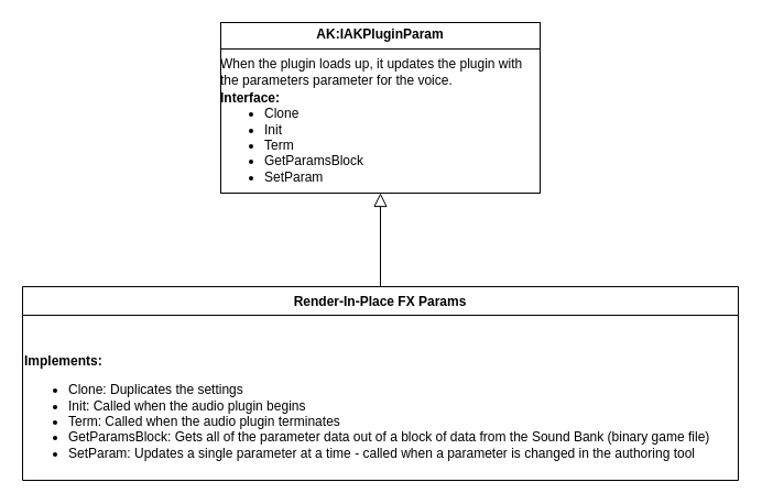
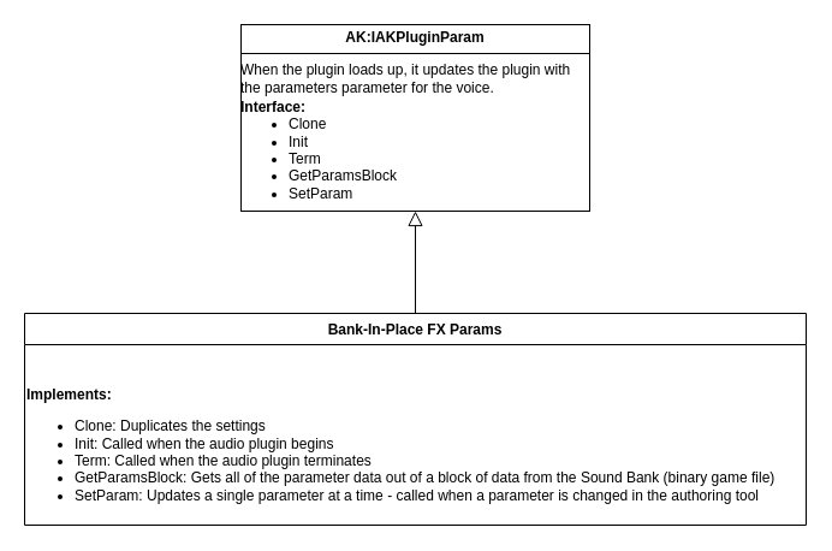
- <mxCell id="2" value="Render-In-Place FX Params" style="swimlane;fontStyle=1;align=center;verticalAlign=top;childLayout=stackLayout;horizontal=1;startSize=26;horizontalStack=0;resizeParent=1;resizeLast=0;collapsible=1;marginBottom=0;rounded=0;shadow=0;strokeWidth=1;" parent="1" vertex="1"><mxGeometry x="20" y="260" width="650" height="176" as="geometry"><mxRectangle x="130" y="380" width="160" height="26" as="alternateBounds" /></mxGeometry></mxCell>
+ <mxCell id="2" value="Bank-In-Place FX Params" style="swimlane;fontStyle=1;align=center;verticalAlign=top;childLayout=stackLayout;horizontal=1;startSize=26;horizontalStack=0;resizeParent=1;resizeLast=0;collapsible=1;marginBottom=0;rounded=0;shadow=0;strokeWidth=1;" parent="1" vertex="1"><mxGeometry x="20" y="260" width="650" height="176" as="geometry"><mxRectangle x="130" y="380" width="160" height="26" as="alternateBounds" /></mxGeometry></mxCell>
